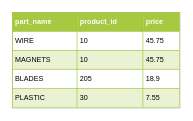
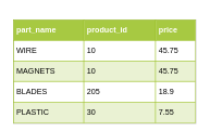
- <mxCell id="2" value="&lt;table border=&quot;1&quot; width=&quot;100%&quot; cellpadding=&quot;4&quot; style=&quot;width: 100% ; height: 100% ; border-collapse: collapse&quot;&gt;&lt;tbody&gt;&lt;tr style=&quot;background-color: #a7c942 ; color: #ffffff ; border: 1px solid #98bf21&quot;&gt;&lt;th align=&quot;left&quot;&gt;part_name&lt;/th&gt;&lt;th align=&quot;left&quot;&gt;product_id&lt;/th&gt;&lt;th align=&quot;left&quot;&gt;price&lt;/th&gt;&lt;/tr&gt;&lt;tr style=&quot;border: 1px solid #98bf21&quot;&gt;&lt;td&gt;WIRE&lt;/td&gt;&lt;td&gt;10&lt;/td&gt;&lt;td&gt;45.75&lt;/td&gt;&lt;/tr&gt;&lt;tr style=&quot;background-color: #eaf2d3 ; border: 1px solid #98bf21&quot;&gt;&lt;td&gt;MAGNETS&lt;/td&gt;&lt;td&gt;10&lt;/td&gt;&lt;td&gt;45.75&lt;/td&gt;&lt;/tr&gt;&lt;tr style=&quot;border: 1px solid #98bf21&quot;&gt;&lt;td&gt;BLADES&lt;/td&gt;&lt;td&gt;205&lt;/td&gt;&lt;td&gt;18.9&lt;/td&gt;&lt;/tr&gt;&lt;tr style=&quot;background-color: #eaf2d3 ; border: 1px solid #98bf21&quot;&gt;&lt;td&gt;PLASTIC&lt;/td&gt;&lt;td&gt;30&lt;/td&gt;&lt;td&gt;7.55&lt;/td&gt;&lt;/tr&gt;&lt;/tbody&gt;&lt;/table&gt;" style="text;html=1;strokeColor=#c0c0c0;fillColor=#ffffff;overflow=fill;rounded=0;" vertex="1" parent="1"><mxGeometry x="20" y="20" width="280" height="160" as="geometry" /></mxCell>
+ <mxCell id="2" value="&lt;table border=&quot;1&quot; width=&quot;100%&quot; cellpadding=&quot;4&quot; style=&quot;width: 100% ; height: 100% ; border-collapse: collapse&quot;&gt;&lt;tbody&gt;&lt;tr style=&quot;background-color: #a7c942 ; color: #ffffff ; border: 1px solid #98bf21&quot;&gt;&lt;th align=&quot;left&quot;&gt;part_name&lt;/th&gt;&lt;th align=&quot;left&quot;&gt;product_id&lt;/th&gt;&lt;th align=&quot;left&quot;&gt;price&lt;/th&gt;&lt;/tr&gt;&lt;tr style=&quot;border: 1px solid #98bf21&quot;&gt;&lt;td&gt;WIRE&lt;/td&gt;&lt;td&gt;10&lt;/td&gt;&lt;td&gt;45.75&lt;/td&gt;&lt;/tr&gt;&lt;tr style=&quot;background-color: #eaf2d3 ; border: 1px solid #98bf21&quot;&gt;&lt;td&gt;MAGNETS&lt;/td&gt;&lt;td&gt;10&lt;/td&gt;&lt;td&gt;45.75&lt;/td&gt;&lt;/tr&gt;&lt;tr style=&quot;border: 1px solid #98bf21&quot;&gt;&lt;td&gt;BLADES&lt;/td&gt;&lt;td&gt;205&lt;/td&gt;&lt;td&gt;18.9&lt;/td&gt;&lt;/tr&gt;&lt;tr style=&quot;background-color: #eaf2d3 ; border: 1px solid #98bf21&quot;&gt;&lt;td&gt;PLASTIC&lt;/td&gt;&lt;td&gt;30&lt;/td&gt;&lt;td&gt;7.55&lt;/td&gt;&lt;/tr&gt;&lt;/tbody&gt;&lt;/table&gt;" style="text;html=1;strokeColor=#c0c0c0;fillColor=#ffffff;overflow=fill;rounded=0;" vertex="1" parent="1"><mxGeometry x="20" y="30" width="280" height="160" as="geometry" /></mxCell>
